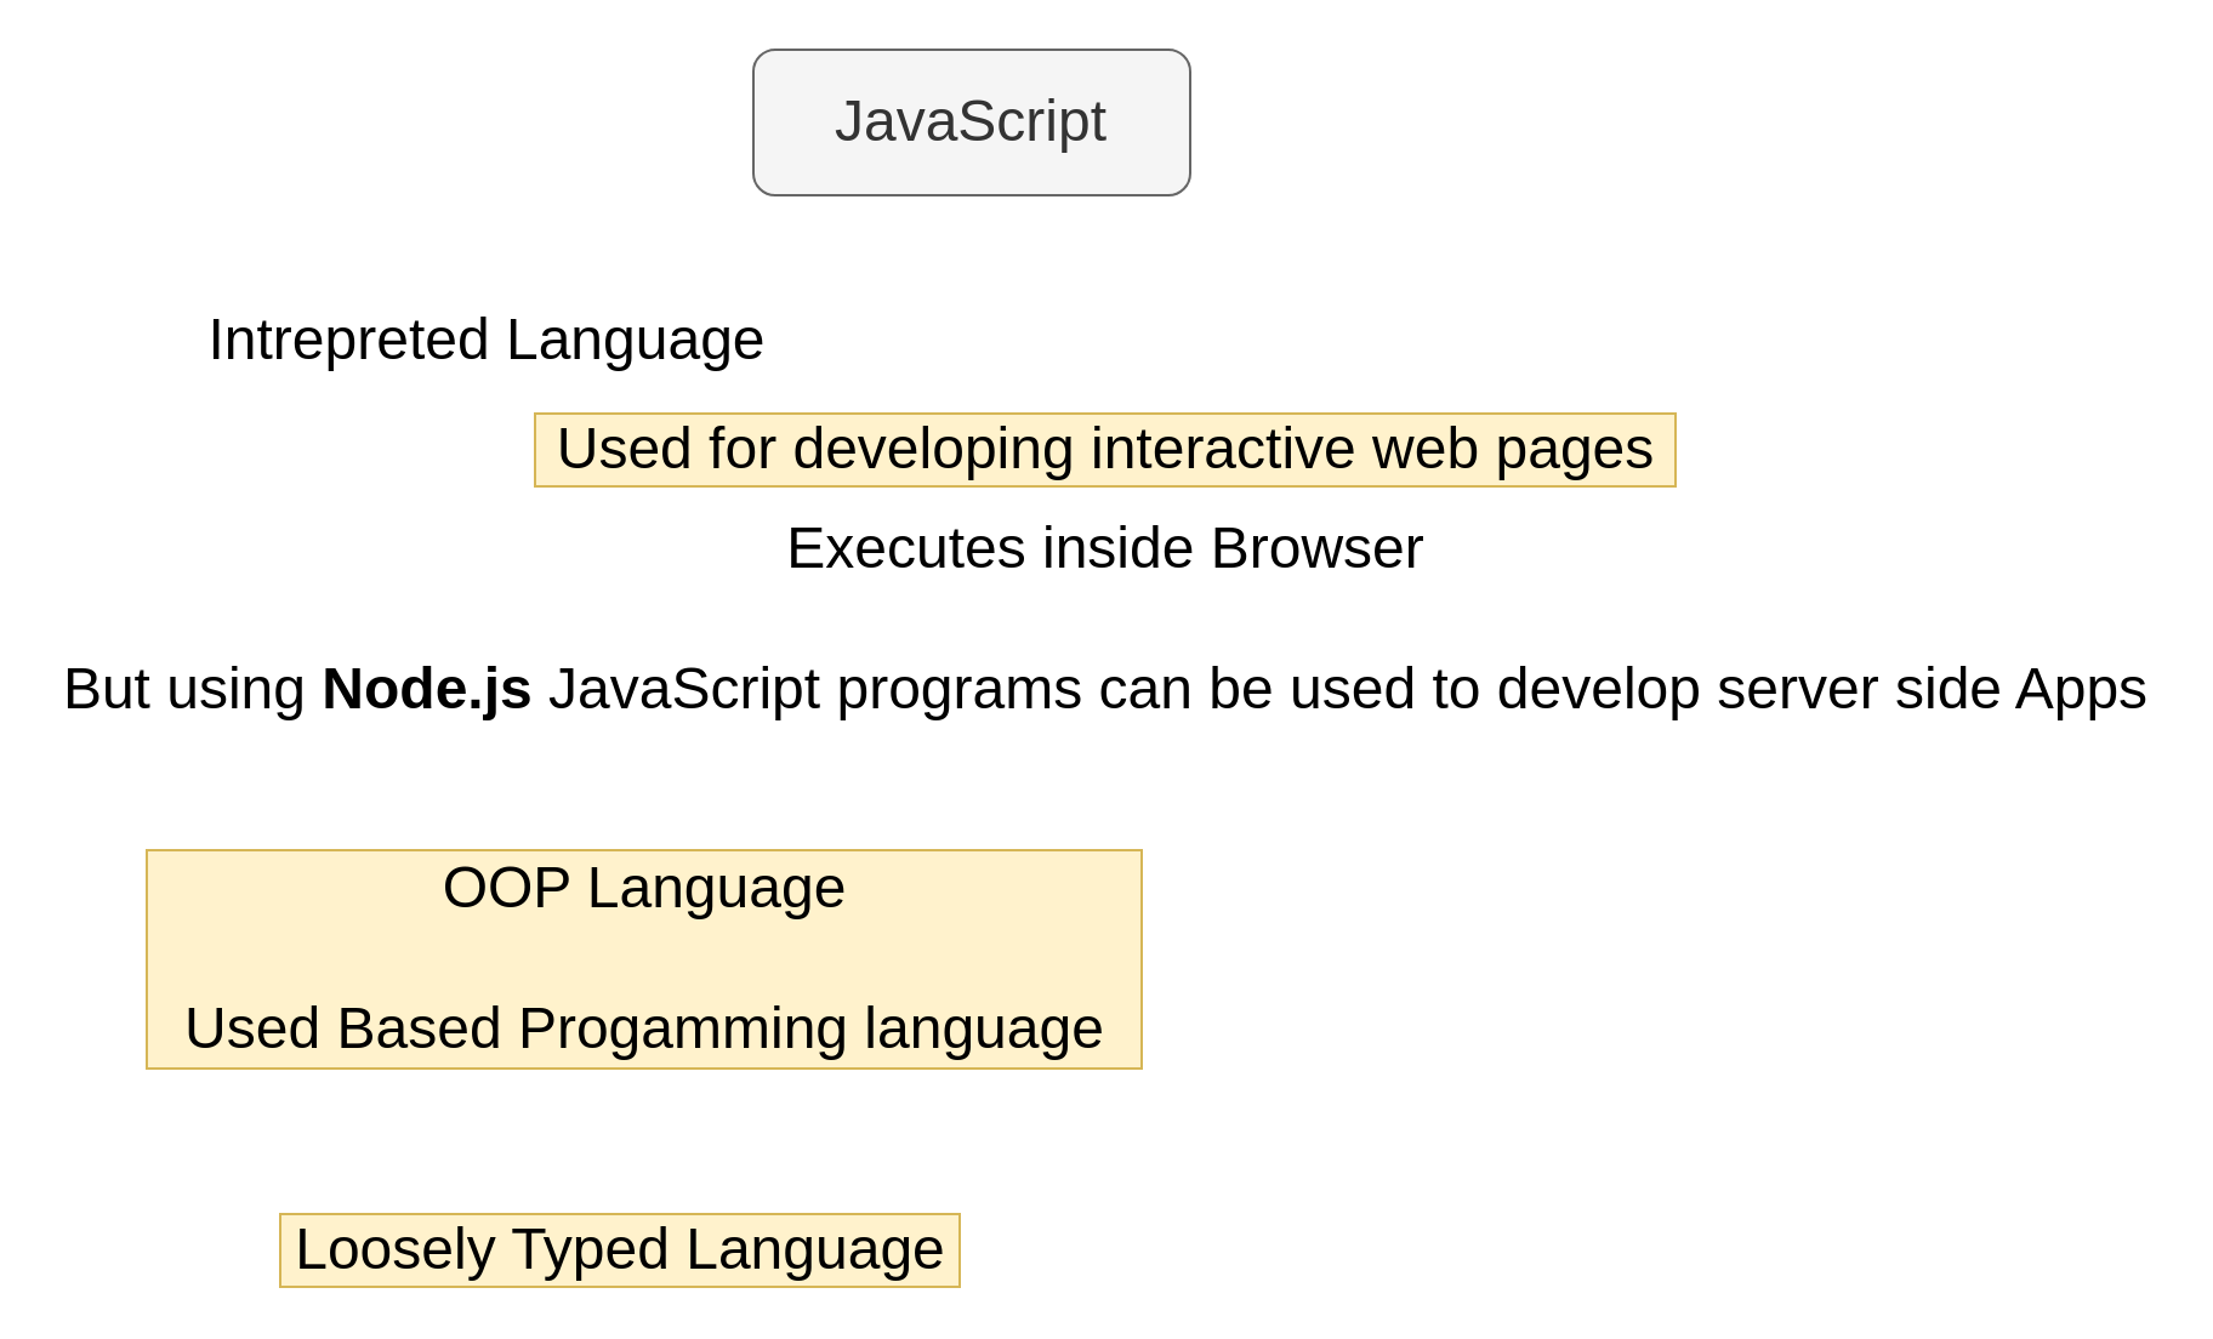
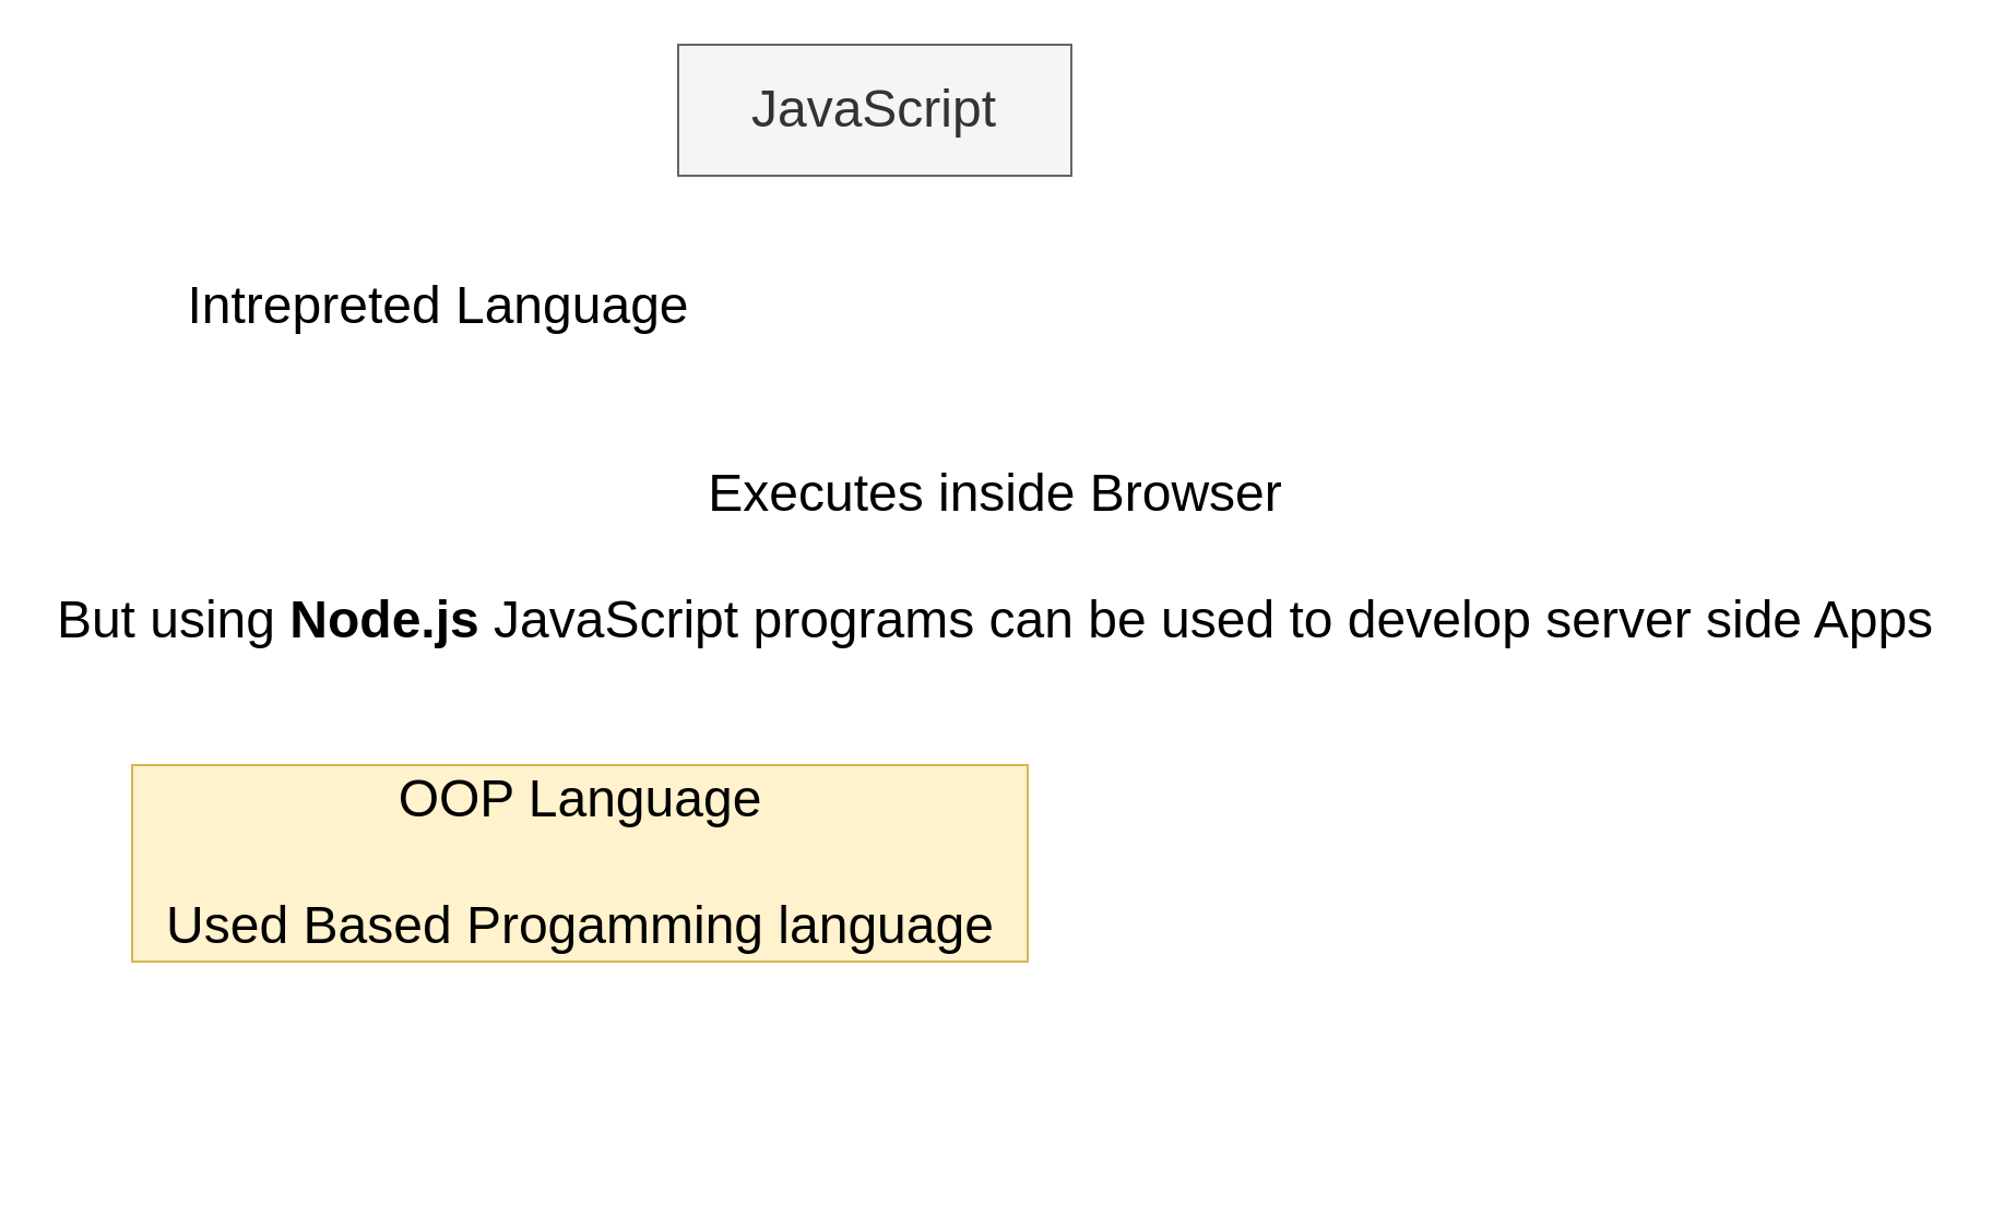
- <mxCell id="2" value="&lt;font style=&quot;font-size: 24px&quot;&gt;JavaScript&lt;/font&gt;" style="whiteSpace=wrap;html=1;fillColor=#f5f5f5;fontColor=#333333;strokeColor=#666666;rounded=1;" vertex="1" parent="1"><mxGeometry x="310" y="20" width="180" height="60" as="geometry" /></mxCell>
+ <mxCell id="2" value="&lt;font style=&quot;font-size: 24px&quot;&gt;JavaScript&lt;/font&gt;" style="rounded=0;whiteSpace=wrap;html=1;fillColor=#f5f5f5;fontColor=#333333;strokeColor=#666666;" vertex="1" parent="1"><mxGeometry x="310" y="20" width="180" height="60" as="geometry" /></mxCell>
- <mxCell id="6" value="Used for developing interactive web pages" style="text;html=1;align=center;verticalAlign=middle;resizable=0;points=[];autosize=1;strokeColor=#d6b656;fillColor=#fff2cc;fontSize=24;" vertex="1" parent="1"><mxGeometry x="220" y="170" width="470" height="30" as="geometry" /></mxCell>
- <mxCell id="7" value="Loosely Typed Language" style="text;html=1;align=center;verticalAlign=middle;resizable=0;points=[];autosize=1;strokeColor=#d6b656;fillColor=#fff2cc;fontSize=24;" vertex="1" parent="1"><mxGeometry x="115" y="500" width="280" height="30" as="geometry" /></mxCell>
